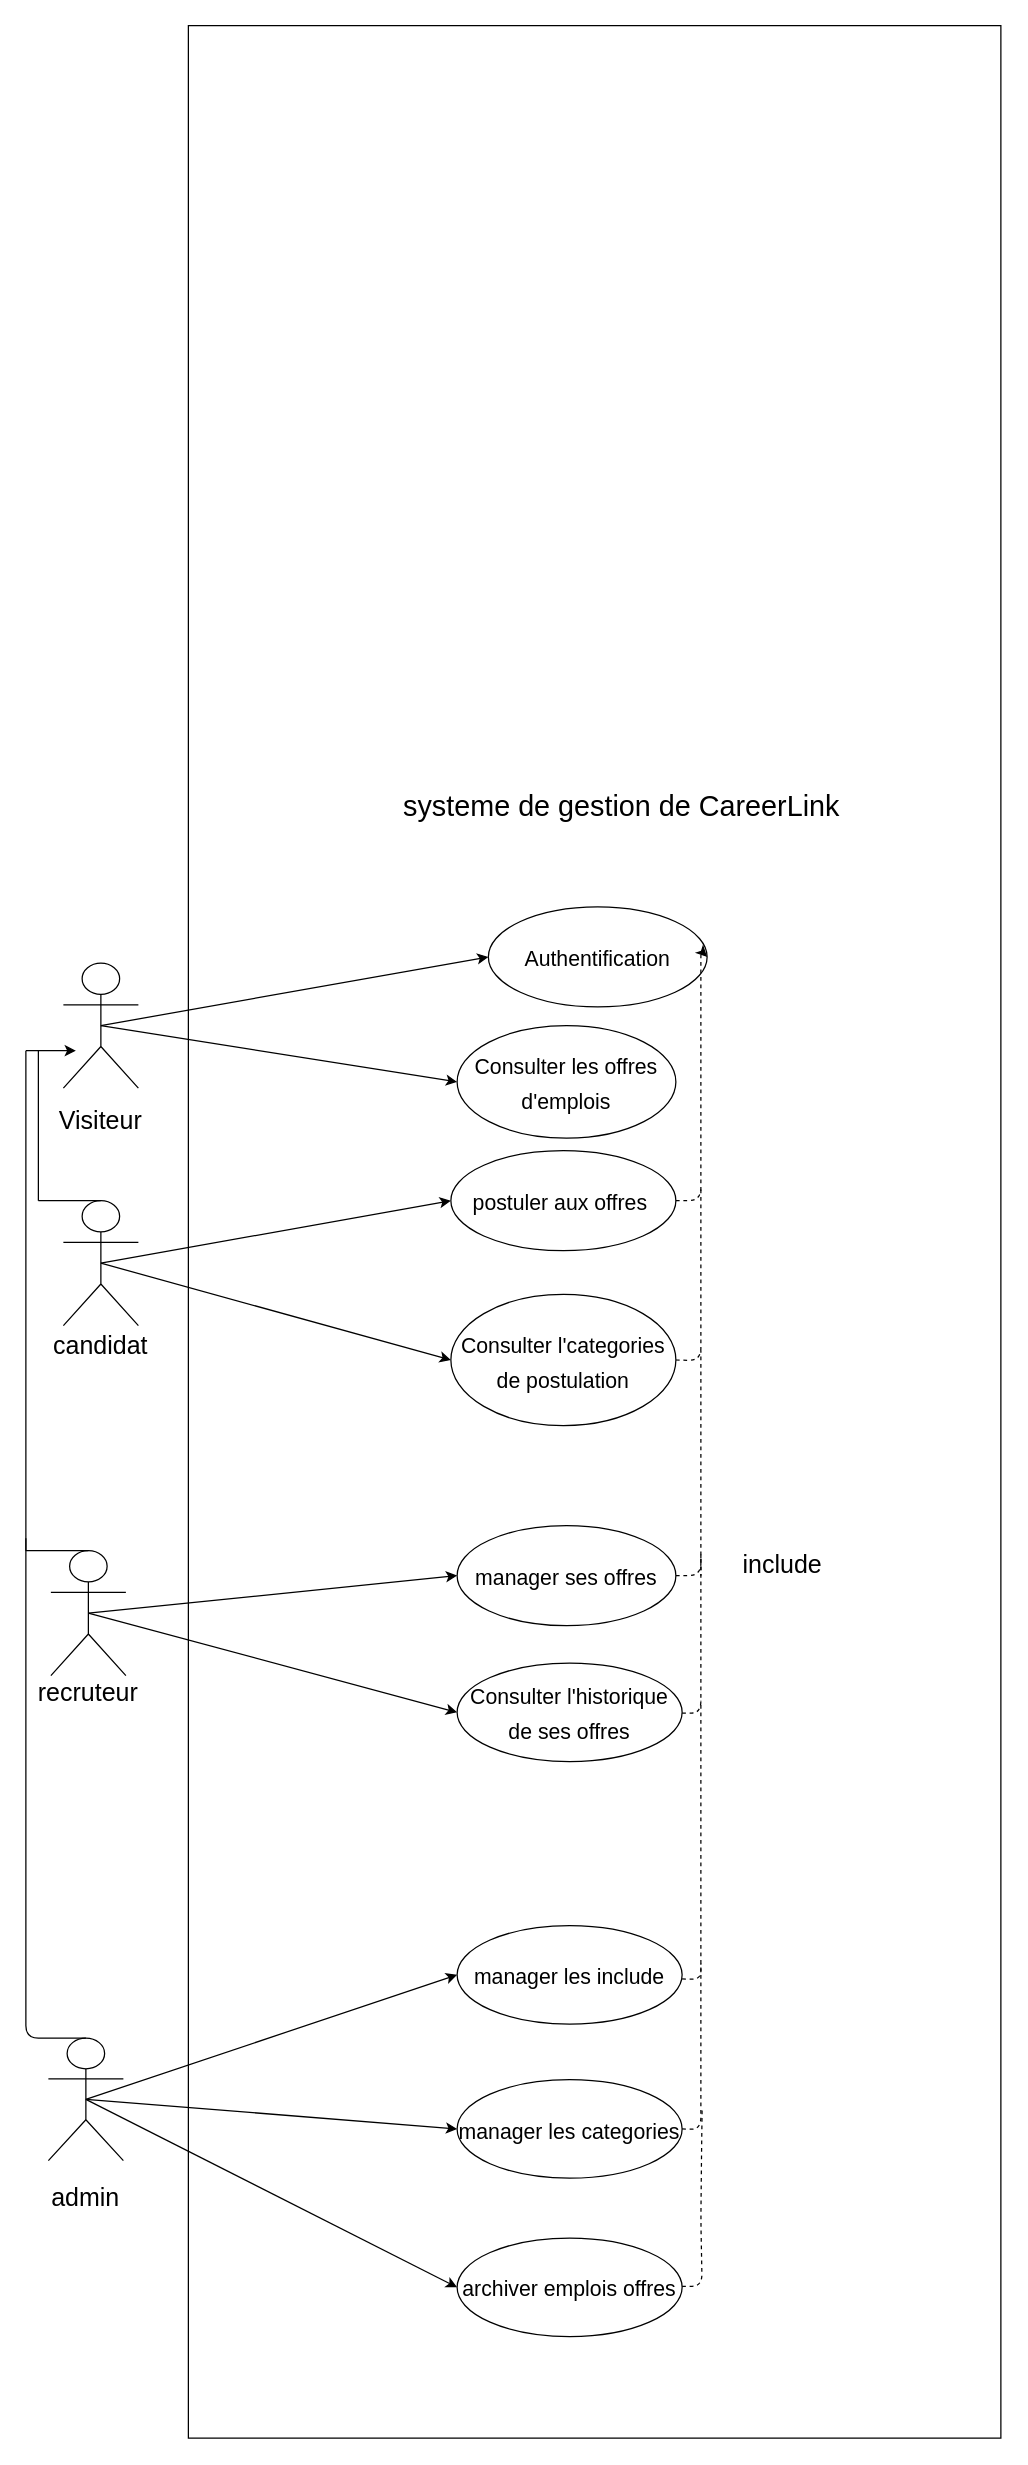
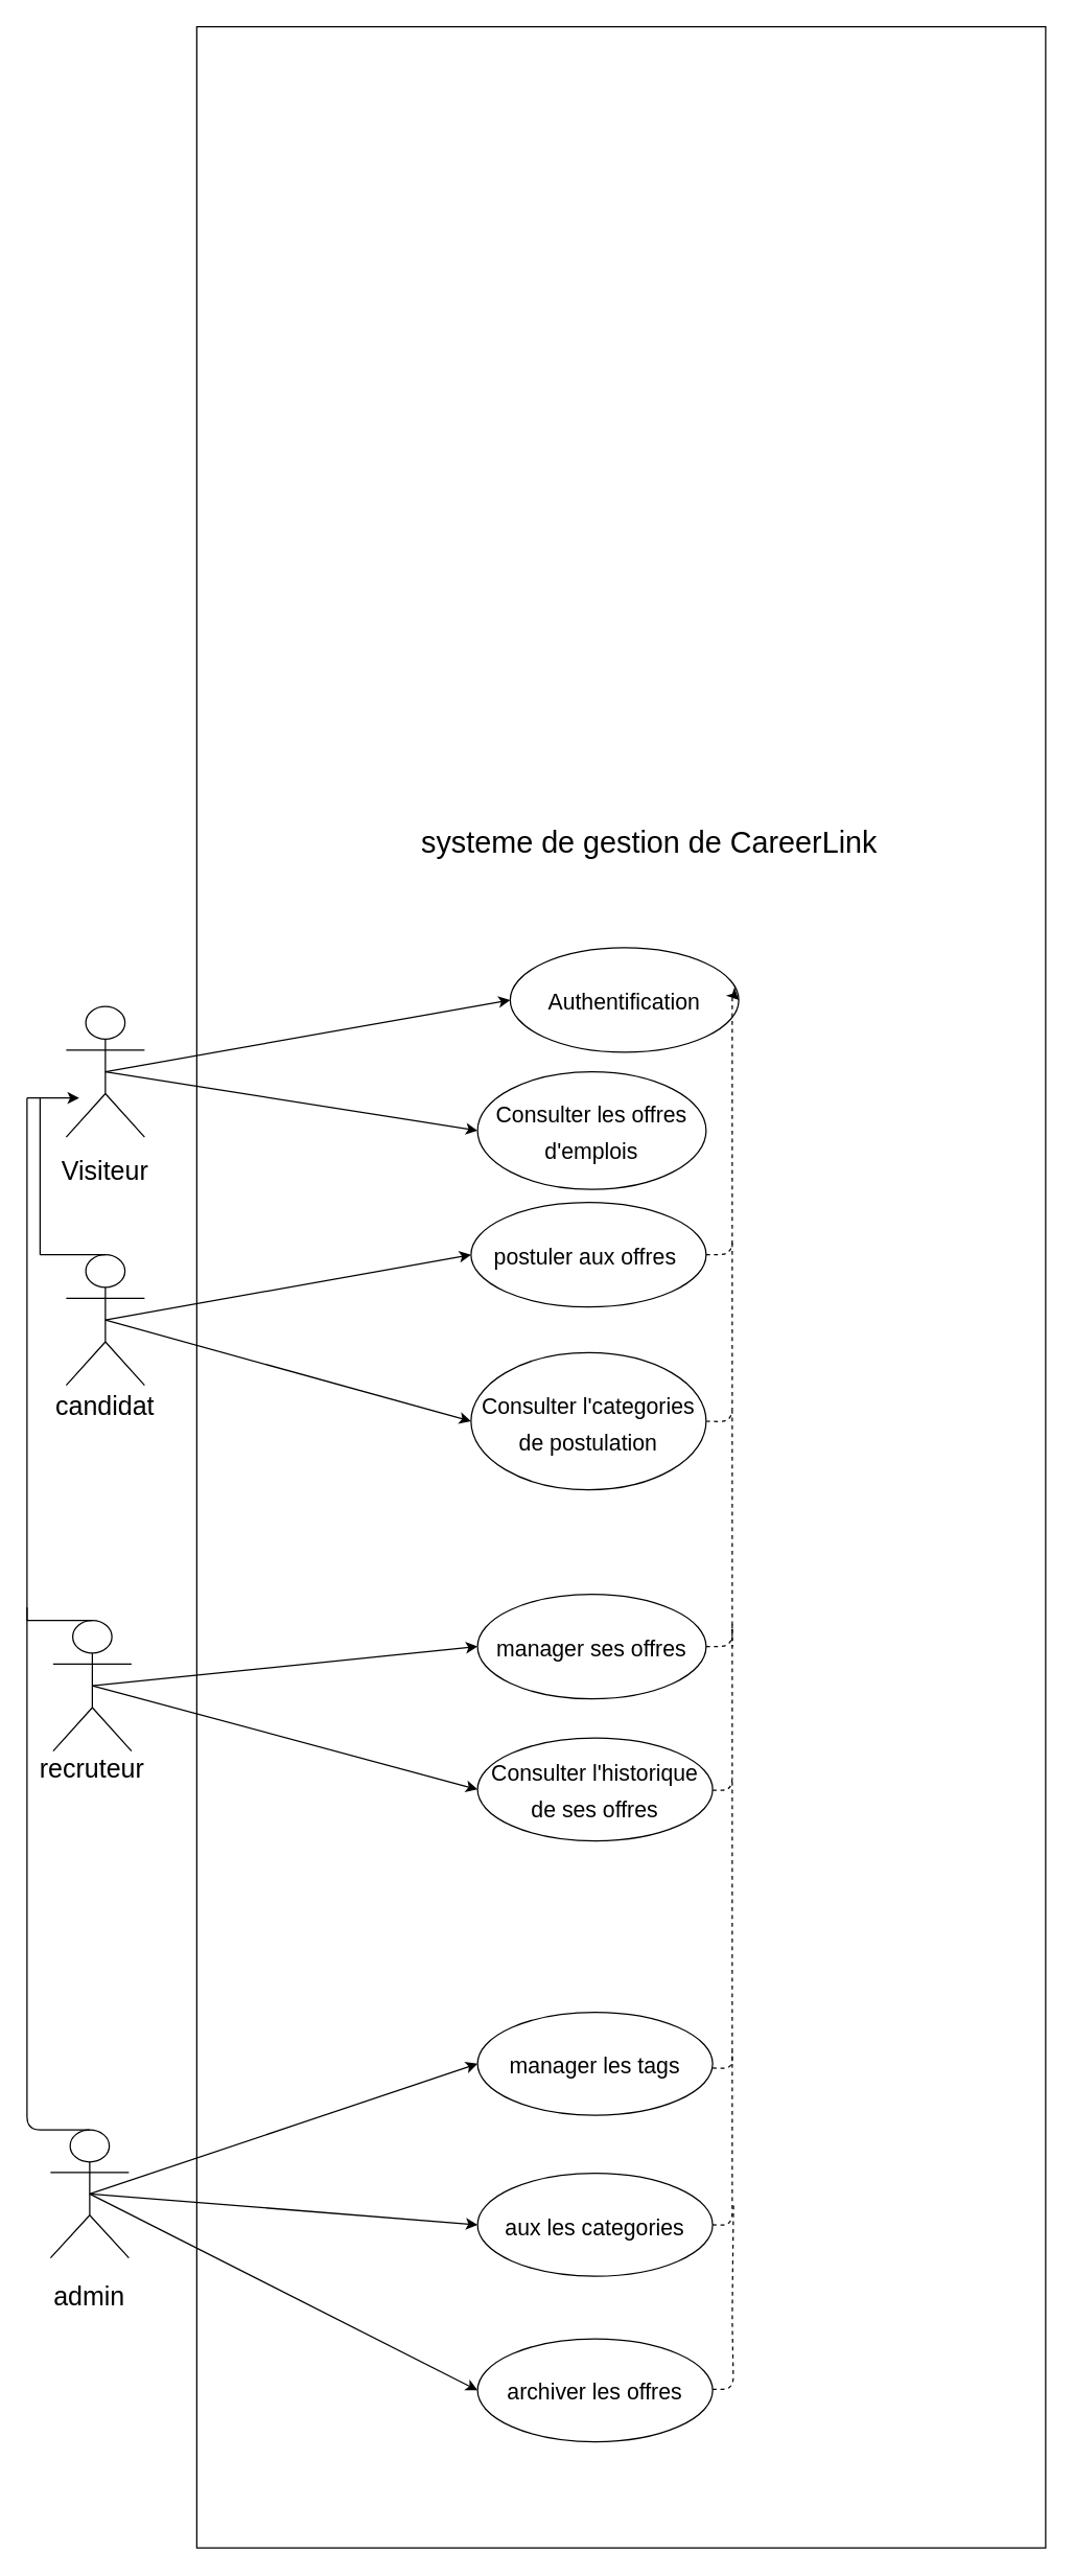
- <mxCell id="32" value="&lt;font style=&quot;font-size: 20px;&quot;&gt;include&lt;/font&gt;" style="text;html=1;align=center;verticalAlign=middle;resizable=0;points=[];autosize=1;strokeColor=none;fillColor=none;" vertex="1" parent="1"><mxGeometry x="580" y="1230" width="90" height="40" as="geometry" /></mxCell>
- <mxCell id="41" value="&lt;font style=&quot;font-size: 17px;&quot;&gt;manager les include&lt;br&gt;&lt;/font&gt;" style="ellipse;whiteSpace=wrap;html=1;labelBackgroundColor=none;fontSize=23;" vertex="1" parent="1"><mxGeometry x="365" y="1540" width="180" height="78.75" as="geometry" /></mxCell>
+ <mxCell id="41" value="&lt;font style=&quot;font-size: 17px;&quot;&gt;manager les tags&lt;br&gt;&lt;/font&gt;" style="ellipse;whiteSpace=wrap;html=1;labelBackgroundColor=none;fontSize=23;" vertex="1" parent="1"><mxGeometry x="365" y="1540" width="180" height="78.75" as="geometry" /></mxCell>
- <mxCell id="42" value="&lt;font style=&quot;font-size: 17px;&quot;&gt;manager les categories&lt;br&gt;&lt;/font&gt;" style="ellipse;whiteSpace=wrap;html=1;labelBackgroundColor=none;fontSize=23;" vertex="1" parent="1"><mxGeometry x="365" y="1663.25" width="180" height="78.75" as="geometry" /></mxCell>
+ <mxCell id="42" value="&lt;font style=&quot;font-size: 17px;&quot;&gt;aux les categories&lt;br&gt;&lt;/font&gt;" style="ellipse;whiteSpace=wrap;html=1;labelBackgroundColor=none;fontSize=23;" vertex="1" parent="1"><mxGeometry x="365" y="1663.25" width="180" height="78.75" as="geometry" /></mxCell>
- <mxCell id="43" value="&lt;font style=&quot;font-size: 17px;&quot;&gt;archiver emplois offres&lt;br&gt;&lt;/font&gt;" style="ellipse;whiteSpace=wrap;html=1;labelBackgroundColor=none;fontSize=23;" vertex="1" parent="1"><mxGeometry x="365" y="1790" width="180" height="78.75" as="geometry" /></mxCell>
+ <mxCell id="43" value="&lt;font style=&quot;font-size: 17px;&quot;&gt;archiver les offres&lt;br&gt;&lt;/font&gt;" style="ellipse;whiteSpace=wrap;html=1;labelBackgroundColor=none;fontSize=23;" vertex="1" parent="1"><mxGeometry x="365" y="1790" width="180" height="78.75" as="geometry" /></mxCell>
